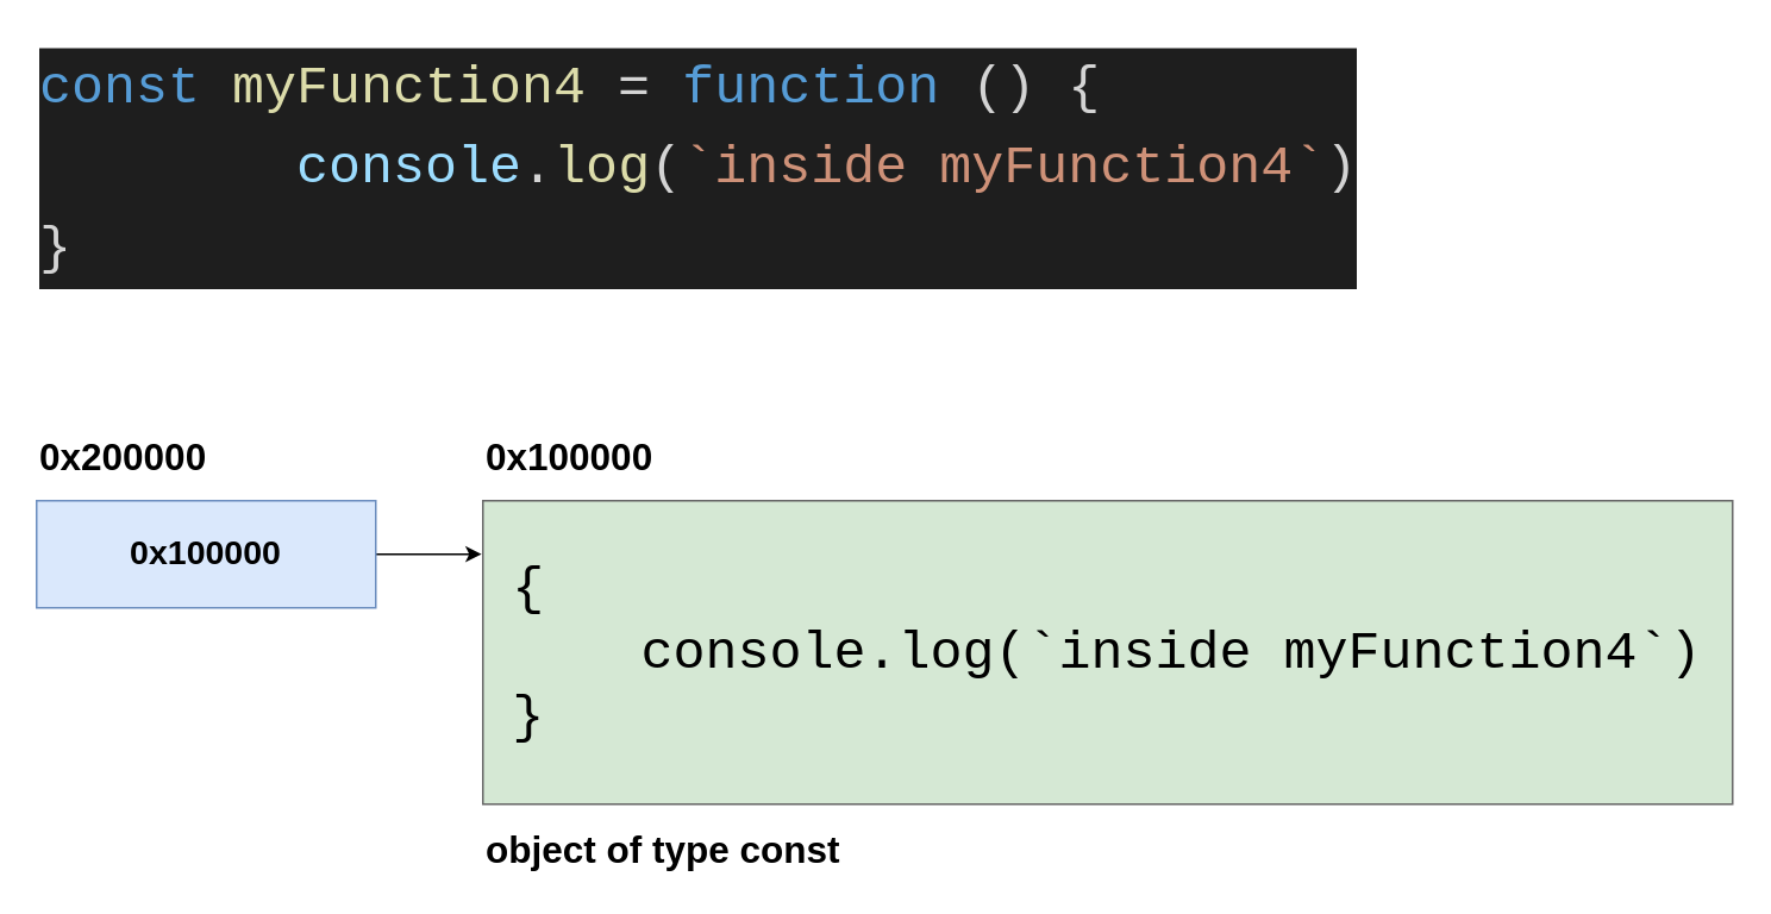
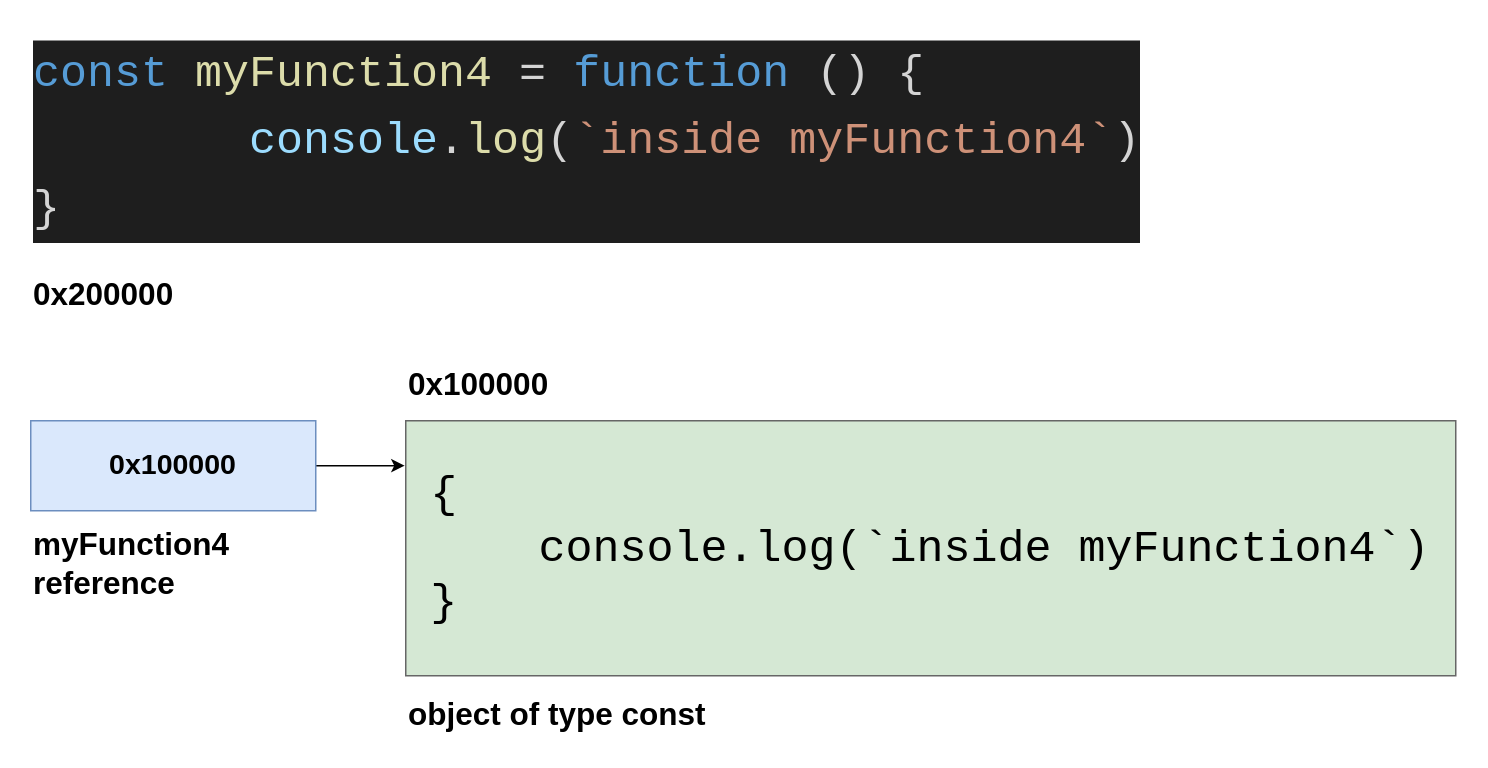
- <mxCell id="7" value="0x200000" style="text;html=1;strokeColor=none;fillColor=none;align=left;verticalAlign=middle;whiteSpace=wrap;rounded=0;fontStyle=1;fontSize=21;" vertex="1" parent="1"><mxGeometry x="20" y="240" width="130" height="30" as="geometry" /></mxCell>
+ <mxCell id="7" value="0x200000" style="text;html=1;strokeColor=none;fillColor=none;align=left;verticalAlign=middle;whiteSpace=wrap;rounded=0;fontStyle=1;fontSize=21;" vertex="1" parent="1"><mxGeometry x="20" y="180" width="130" height="30" as="geometry" /></mxCell>
+ <mxCell id="8" value="myFunction4&lt;br&gt;reference" style="text;html=1;strokeColor=none;fillColor=none;align=left;verticalAlign=middle;whiteSpace=wrap;rounded=0;fontStyle=1;fontSize=21;" vertex="1" parent="1"><mxGeometry x="20" y="350" width="140" height="50" as="geometry" /></mxCell>
